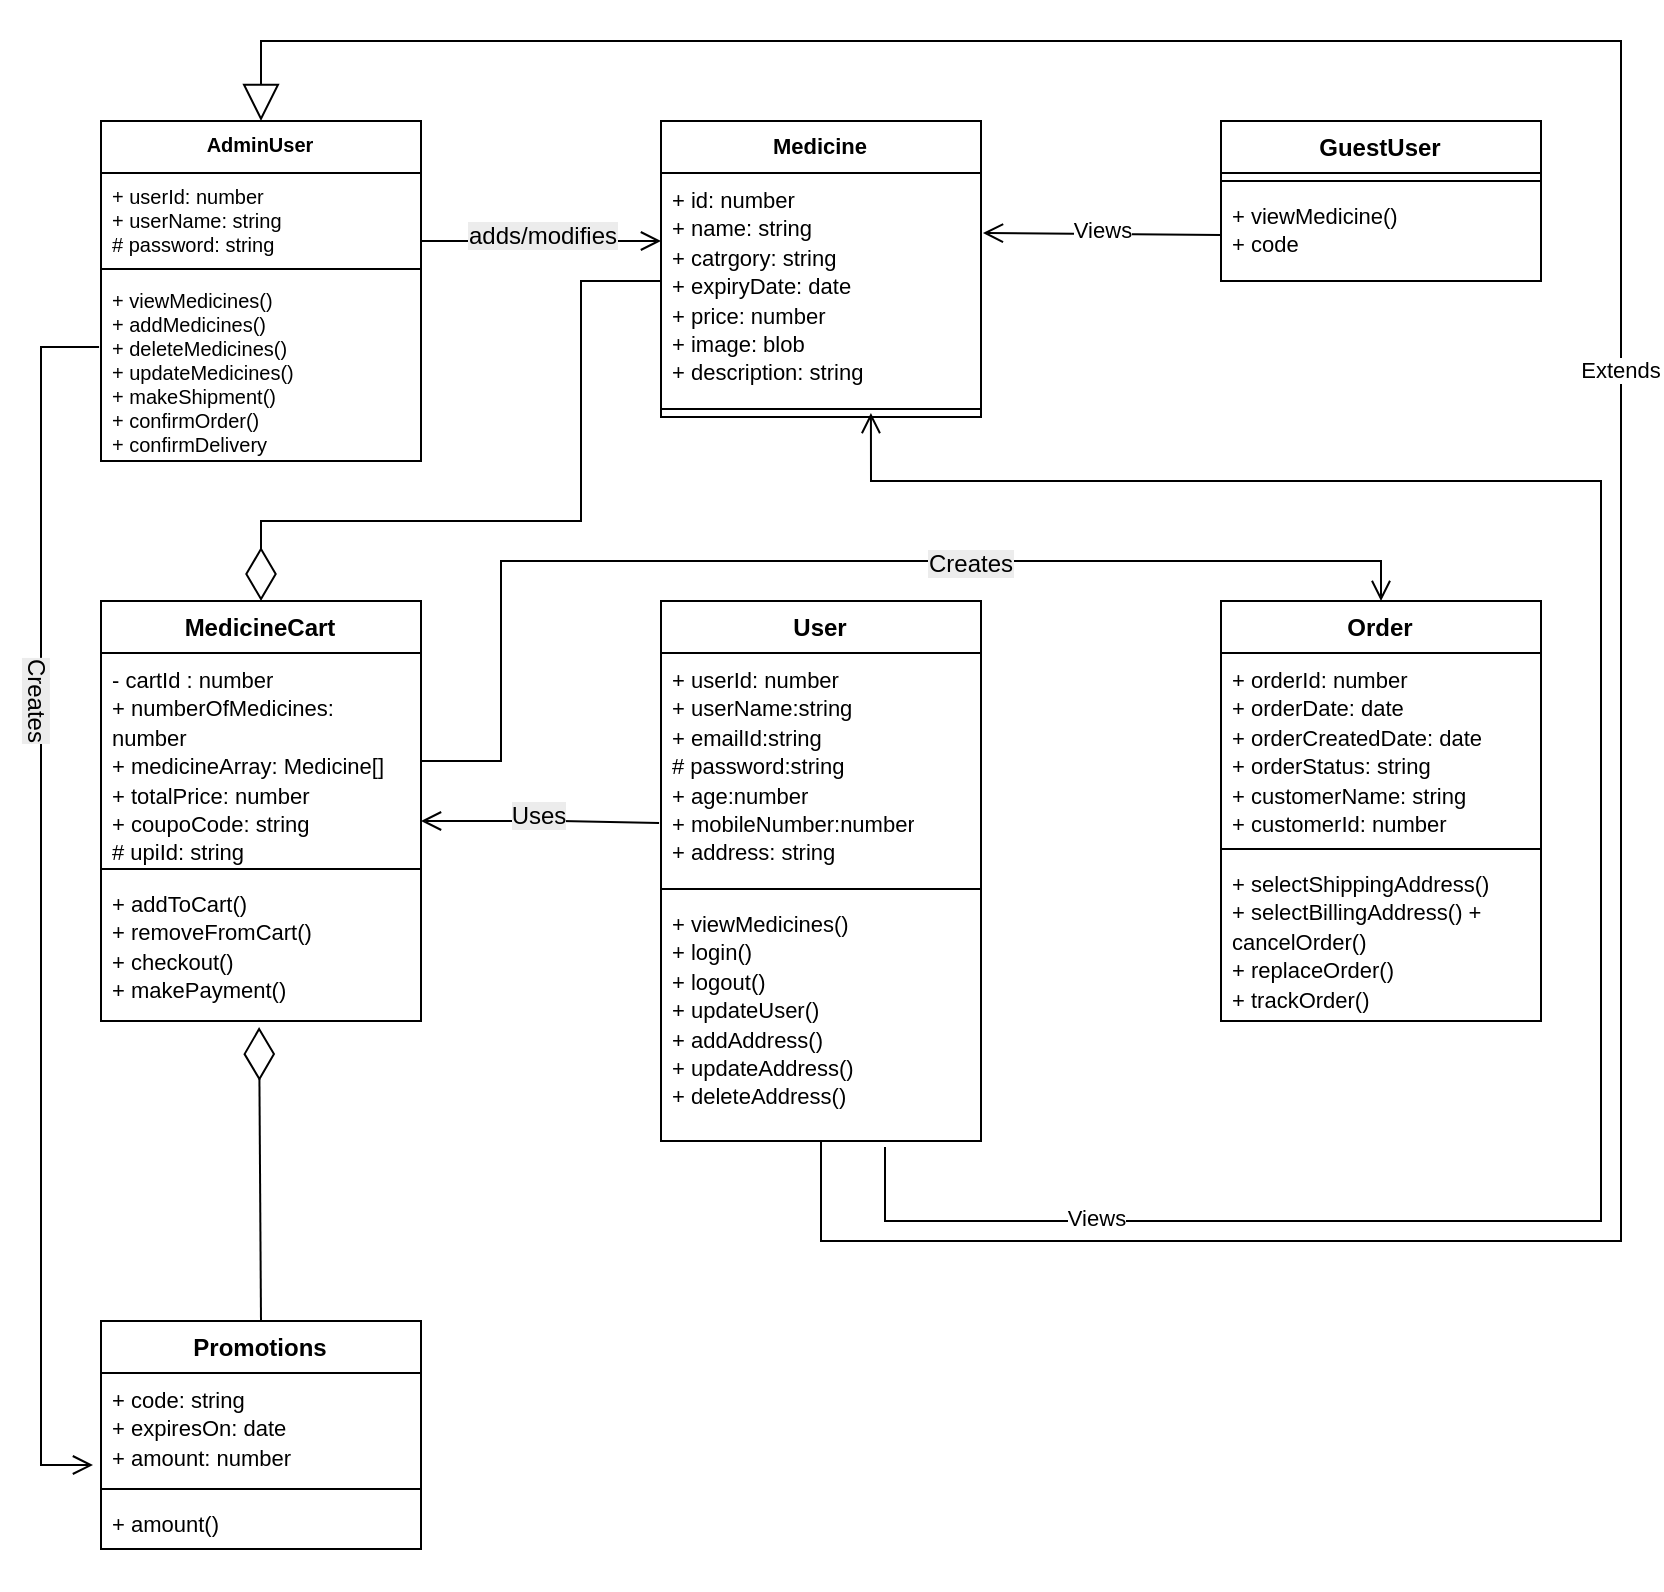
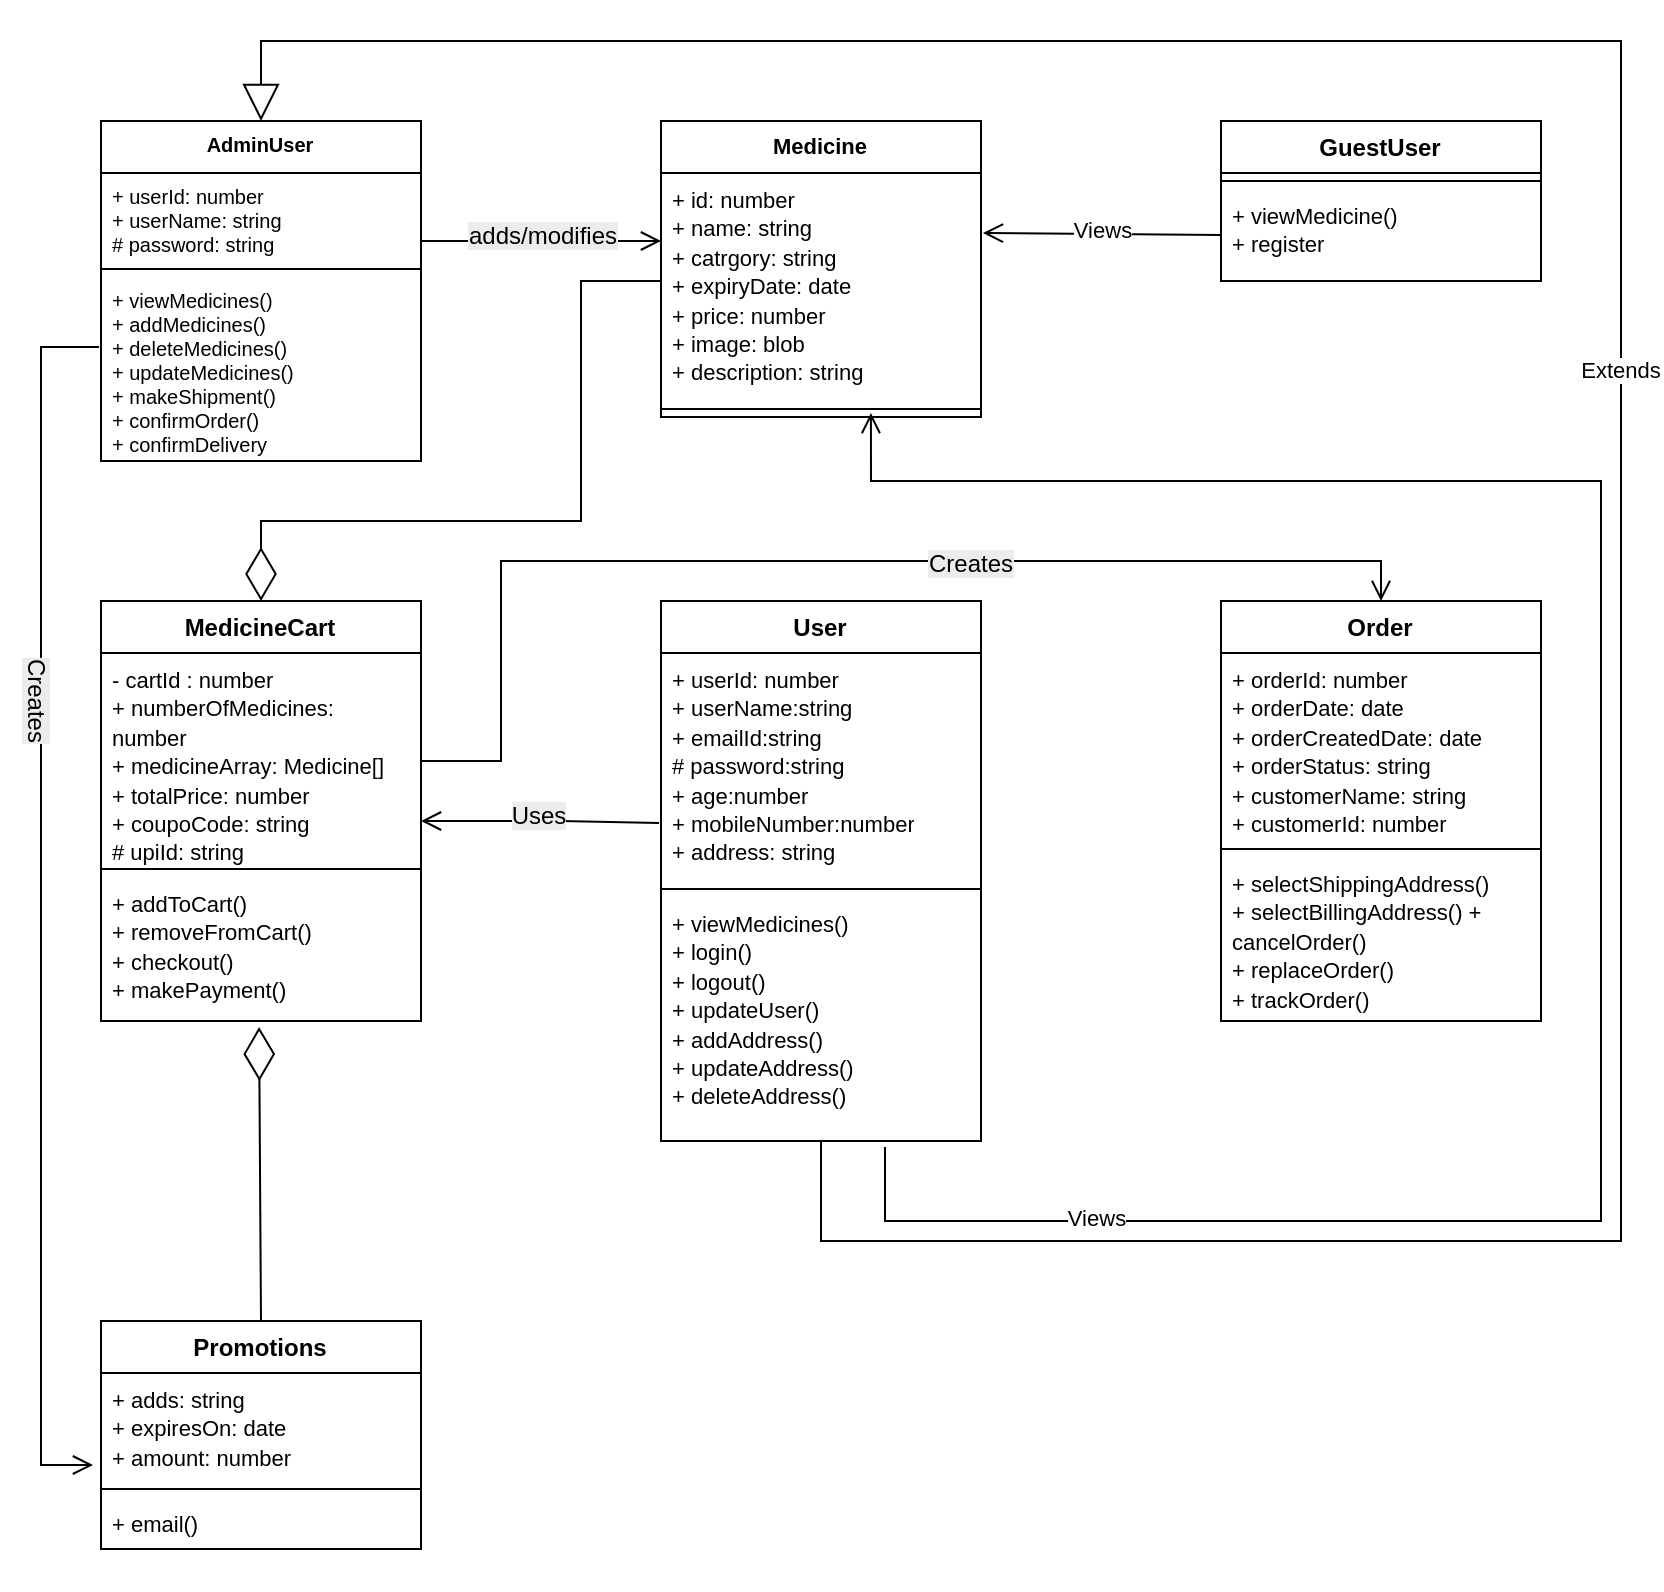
- <mxCell id="11" value="&lt;font style=&quot;font-size: 11px;&quot;&gt;+ viewMedicine()&lt;br&gt;+ code&lt;/font&gt;" style="text;strokeColor=none;fillColor=none;align=left;verticalAlign=top;spacingLeft=4;spacingRight=4;overflow=hidden;rotatable=0;points=[[0,0.5],[1,0.5]];portConstraint=eastwest;whiteSpace=wrap;html=1;" vertex="1" parent="9"><mxGeometry y="34" width="160" height="46" as="geometry" /></mxCell>
+ <mxCell id="11" value="&lt;font style=&quot;font-size: 11px;&quot;&gt;+ viewMedicine()&lt;br&gt;+ register&lt;/font&gt;" style="text;strokeColor=none;fillColor=none;align=left;verticalAlign=top;spacingLeft=4;spacingRight=4;overflow=hidden;rotatable=0;points=[[0,0.5],[1,0.5]];portConstraint=eastwest;whiteSpace=wrap;html=1;" vertex="1" parent="9"><mxGeometry y="34" width="160" height="46" as="geometry" /></mxCell>
- <mxCell id="29" value="&lt;span data-lucid-content=&quot;{&amp;quot;t&amp;quot;:&amp;quot;+ code: string\n+ expiresOn: date\n+ amount: number&amp;quot;,&amp;quot;m&amp;quot;:[{&amp;quot;s&amp;quot;:0,&amp;quot;n&amp;quot;:&amp;quot;p&amp;quot;,&amp;quot;v&amp;quot;:1.2},{&amp;quot;s&amp;quot;:0,&amp;quot;n&amp;quot;:&amp;quot;s&amp;quot;,&amp;quot;v&amp;quot;:22.222,&amp;quot;e&amp;quot;:49},{&amp;quot;s&amp;quot;:0,&amp;quot;n&amp;quot;:&amp;quot;fsp&amp;quot;,&amp;quot;v&amp;quot;:&amp;quot;ss_presetShapeStyle1_textStyle&amp;quot;,&amp;quot;e&amp;quot;:49},{&amp;quot;s&amp;quot;:0,&amp;quot;n&amp;quot;:&amp;quot;fsp2&amp;quot;,&amp;quot;v&amp;quot;:&amp;quot;ss_presetShapeStyle1_textStyle&amp;quot;,&amp;quot;e&amp;quot;:49},{&amp;quot;s&amp;quot;:15,&amp;quot;n&amp;quot;:&amp;quot;p&amp;quot;,&amp;quot;v&amp;quot;:1.2},{&amp;quot;s&amp;quot;:33,&amp;quot;n&amp;quot;:&amp;quot;p&amp;quot;,&amp;quot;v&amp;quot;:1.2}]}&quot; data-lucid-type=&quot;application/vnd.lucid.text&quot;&gt;&lt;font style=&quot;font-size: 11px;&quot;&gt;+ code: string&lt;br&gt;+ expiresOn: date&lt;br&gt;+ amount: number&lt;/font&gt;&lt;/span&gt;" style="text;strokeColor=none;fillColor=none;align=left;verticalAlign=top;spacingLeft=4;spacingRight=4;overflow=hidden;rotatable=0;points=[[0,0.5],[1,0.5]];portConstraint=eastwest;whiteSpace=wrap;html=1;" vertex="1" parent="28"><mxGeometry y="26" width="160" height="54" as="geometry" /></mxCell>
+ <mxCell id="29" value="&lt;span data-lucid-content=&quot;{&amp;quot;t&amp;quot;:&amp;quot;+ code: string\n+ expiresOn: date\n+ amount: number&amp;quot;,&amp;quot;m&amp;quot;:[{&amp;quot;s&amp;quot;:0,&amp;quot;n&amp;quot;:&amp;quot;p&amp;quot;,&amp;quot;v&amp;quot;:1.2},{&amp;quot;s&amp;quot;:0,&amp;quot;n&amp;quot;:&amp;quot;s&amp;quot;,&amp;quot;v&amp;quot;:22.222,&amp;quot;e&amp;quot;:49},{&amp;quot;s&amp;quot;:0,&amp;quot;n&amp;quot;:&amp;quot;fsp&amp;quot;,&amp;quot;v&amp;quot;:&amp;quot;ss_presetShapeStyle1_textStyle&amp;quot;,&amp;quot;e&amp;quot;:49},{&amp;quot;s&amp;quot;:0,&amp;quot;n&amp;quot;:&amp;quot;fsp2&amp;quot;,&amp;quot;v&amp;quot;:&amp;quot;ss_presetShapeStyle1_textStyle&amp;quot;,&amp;quot;e&amp;quot;:49},{&amp;quot;s&amp;quot;:15,&amp;quot;n&amp;quot;:&amp;quot;p&amp;quot;,&amp;quot;v&amp;quot;:1.2},{&amp;quot;s&amp;quot;:33,&amp;quot;n&amp;quot;:&amp;quot;p&amp;quot;,&amp;quot;v&amp;quot;:1.2}]}&quot; data-lucid-type=&quot;application/vnd.lucid.text&quot;&gt;&lt;font style=&quot;font-size: 11px;&quot;&gt;+ adds: string&lt;br&gt;+ expiresOn: date&lt;br&gt;+ amount: number&lt;/font&gt;&lt;/span&gt;" style="text;strokeColor=none;fillColor=none;align=left;verticalAlign=top;spacingLeft=4;spacingRight=4;overflow=hidden;rotatable=0;points=[[0,0.5],[1,0.5]];portConstraint=eastwest;whiteSpace=wrap;html=1;" vertex="1" parent="28"><mxGeometry y="26" width="160" height="54" as="geometry" /></mxCell>
- <mxCell id="31" value="&lt;span data-lucid-content=&quot;{&amp;quot;t&amp;quot;:&amp;quot;+ email()&amp;quot;,&amp;quot;m&amp;quot;:[{&amp;quot;s&amp;quot;:0,&amp;quot;n&amp;quot;:&amp;quot;p&amp;quot;,&amp;quot;v&amp;quot;:1.2},{&amp;quot;s&amp;quot;:0,&amp;quot;n&amp;quot;:&amp;quot;s&amp;quot;,&amp;quot;v&amp;quot;:22.222,&amp;quot;e&amp;quot;:9},{&amp;quot;s&amp;quot;:0,&amp;quot;n&amp;quot;:&amp;quot;fsp&amp;quot;,&amp;quot;v&amp;quot;:&amp;quot;ss_presetShapeStyle1_textStyle&amp;quot;,&amp;quot;e&amp;quot;:9},{&amp;quot;s&amp;quot;:0,&amp;quot;n&amp;quot;:&amp;quot;fsp2&amp;quot;,&amp;quot;v&amp;quot;:&amp;quot;ss_presetShapeStyle1_textStyle&amp;quot;,&amp;quot;e&amp;quot;:9}]}&quot; data-lucid-type=&quot;application/vnd.lucid.text&quot;&gt;&lt;font style=&quot;font-size: 11px;&quot;&gt;+ amount()&lt;/font&gt;&lt;/span&gt;" style="text;strokeColor=none;fillColor=none;align=left;verticalAlign=top;spacingLeft=4;spacingRight=4;overflow=hidden;rotatable=0;points=[[0,0.5],[1,0.5]];portConstraint=eastwest;whiteSpace=wrap;html=1;" vertex="1" parent="28"><mxGeometry y="88" width="160" height="26" as="geometry" /></mxCell>
+ <mxCell id="31" value="&lt;span data-lucid-content=&quot;{&amp;quot;t&amp;quot;:&amp;quot;+ email()&amp;quot;,&amp;quot;m&amp;quot;:[{&amp;quot;s&amp;quot;:0,&amp;quot;n&amp;quot;:&amp;quot;p&amp;quot;,&amp;quot;v&amp;quot;:1.2},{&amp;quot;s&amp;quot;:0,&amp;quot;n&amp;quot;:&amp;quot;s&amp;quot;,&amp;quot;v&amp;quot;:22.222,&amp;quot;e&amp;quot;:9},{&amp;quot;s&amp;quot;:0,&amp;quot;n&amp;quot;:&amp;quot;fsp&amp;quot;,&amp;quot;v&amp;quot;:&amp;quot;ss_presetShapeStyle1_textStyle&amp;quot;,&amp;quot;e&amp;quot;:9},{&amp;quot;s&amp;quot;:0,&amp;quot;n&amp;quot;:&amp;quot;fsp2&amp;quot;,&amp;quot;v&amp;quot;:&amp;quot;ss_presetShapeStyle1_textStyle&amp;quot;,&amp;quot;e&amp;quot;:9}]}&quot; data-lucid-type=&quot;application/vnd.lucid.text&quot;&gt;&lt;font style=&quot;font-size: 11px;&quot;&gt;+ email()&lt;/font&gt;&lt;/span&gt;" style="text;strokeColor=none;fillColor=none;align=left;verticalAlign=top;spacingLeft=4;spacingRight=4;overflow=hidden;rotatable=0;points=[[0,0.5],[1,0.5]];portConstraint=eastwest;whiteSpace=wrap;html=1;" vertex="1" parent="28"><mxGeometry y="88" width="160" height="26" as="geometry" /></mxCell>
